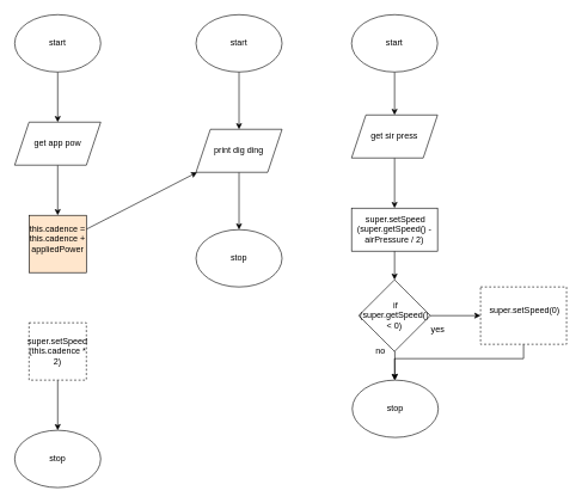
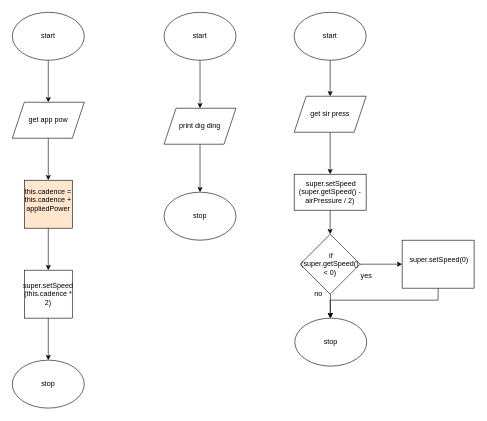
- <mxCell id="7" value="" style="edgeStyle=none;html=1;" parent="1" source="8" target="15" edge="1"><mxGeometry relative="1" as="geometry" /></mxCell>
+ <mxCell id="7" value="" style="edgeStyle=none;html=1;" parent="1" source="8" target="10" edge="1"><mxGeometry relative="1" as="geometry" /></mxCell>
- <mxCell id="22" value="&lt;div&gt;&amp;nbsp;super.setSpeed(0)&lt;/div&gt;&lt;div&gt;&lt;br&gt;&lt;/div&gt;" style="rounded=0;whiteSpace=wrap;html=1;dashed=1;" vertex="1" parent="1"><mxGeometry x="670" y="400" width="120" height="80" as="geometry" /></mxCell>
+ <mxCell id="22" value="&lt;div&gt;&amp;nbsp;super.setSpeed(0)&lt;/div&gt;&lt;div&gt;&lt;br&gt;&lt;/div&gt;" style="rounded=0;whiteSpace=wrap;html=1;" vertex="1" parent="1"><mxGeometry x="670" y="400" width="120" height="80" as="geometry" /></mxCell>
- <mxCell id="10" value="super.setSpeed&lt;br&gt;(this.cadence * 2)" style="whiteSpace=wrap;html=1;aspect=fixed;dashed=1;" parent="1" vertex="1"><mxGeometry x="40" y="450" width="80" height="80" as="geometry" /></mxCell>
+ <mxCell id="10" value="super.setSpeed&lt;br&gt;(this.cadence * 2)" style="whiteSpace=wrap;html=1;aspect=fixed;" parent="1" vertex="1"><mxGeometry x="40" y="450" width="80" height="80" as="geometry" /></mxCell>
